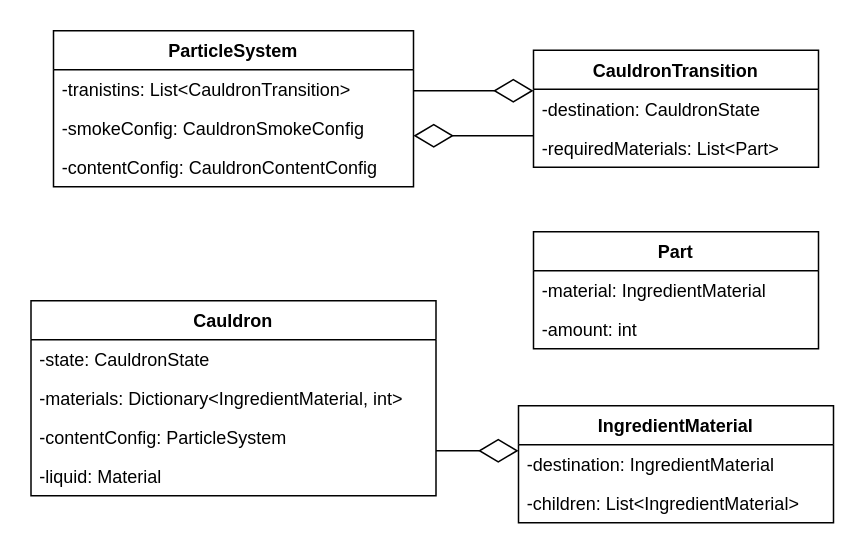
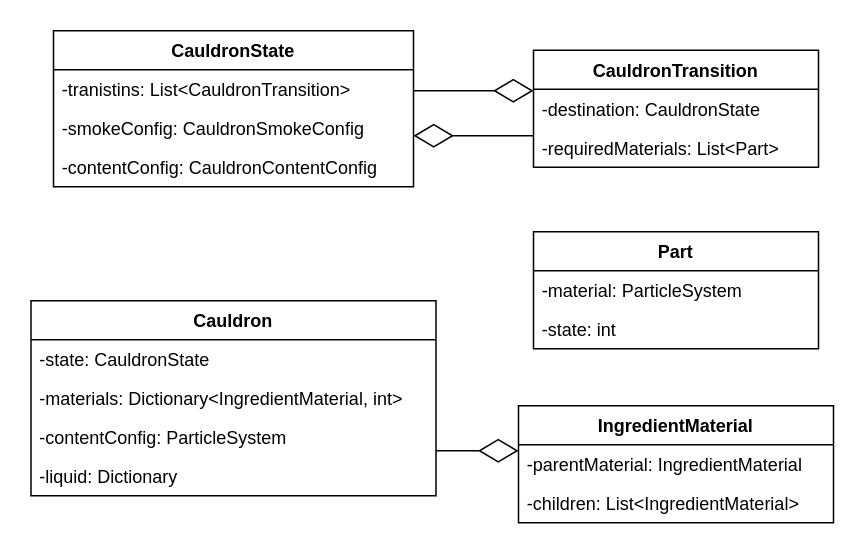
- <mxCell id="7" value="ParticleSystem" style="swimlane;fontStyle=1;childLayout=stackLayout;horizontal=1;startSize=26;horizontalStack=0;resizeParent=1;resizeParentMax=0;resizeLast=0;collapsible=1;marginBottom=0;" vertex="1" parent="1"><mxGeometry x="35" y="20" width="240" height="104" as="geometry" /></mxCell>
+ <mxCell id="7" value="CauldronState" style="swimlane;fontStyle=1;childLayout=stackLayout;horizontal=1;startSize=26;horizontalStack=0;resizeParent=1;resizeParentMax=0;resizeLast=0;collapsible=1;marginBottom=0;" vertex="1" parent="1"><mxGeometry x="35" y="20" width="240" height="104" as="geometry" /></mxCell>
- <mxCell id="19" value="-material: IngredientMaterial" style="text;strokeColor=none;fillColor=none;align=left;verticalAlign=top;spacingLeft=4;spacingRight=4;overflow=hidden;rotatable=0;points=[[0,0.5],[1,0.5]];portConstraint=eastwest;" vertex="1" parent="18"><mxGeometry y="26" width="190" height="26" as="geometry" /></mxCell>
+ <mxCell id="19" value="-material: ParticleSystem" style="text;strokeColor=none;fillColor=none;align=left;verticalAlign=top;spacingLeft=4;spacingRight=4;overflow=hidden;rotatable=0;points=[[0,0.5],[1,0.5]];portConstraint=eastwest;" vertex="1" parent="18"><mxGeometry y="26" width="190" height="26" as="geometry" /></mxCell>
- <mxCell id="20" value="-amount: int" style="text;strokeColor=none;fillColor=none;align=left;verticalAlign=top;spacingLeft=4;spacingRight=4;overflow=hidden;rotatable=0;points=[[0,0.5],[1,0.5]];portConstraint=eastwest;" vertex="1" parent="18"><mxGeometry y="52" width="190" height="26" as="geometry" /></mxCell>
+ <mxCell id="20" value="-state: int" style="text;strokeColor=none;fillColor=none;align=left;verticalAlign=top;spacingLeft=4;spacingRight=4;overflow=hidden;rotatable=0;points=[[0,0.5],[1,0.5]];portConstraint=eastwest;" vertex="1" parent="18"><mxGeometry y="52" width="190" height="26" as="geometry" /></mxCell>
- <mxCell id="15" value="-destination: IngredientMaterial" style="text;strokeColor=none;fillColor=none;align=left;verticalAlign=top;spacingLeft=4;spacingRight=4;overflow=hidden;rotatable=0;points=[[0,0.5],[1,0.5]];portConstraint=eastwest;" vertex="1" parent="14"><mxGeometry y="26" width="210" height="26" as="geometry" /></mxCell>
+ <mxCell id="15" value="-parentMaterial: IngredientMaterial" style="text;strokeColor=none;fillColor=none;align=left;verticalAlign=top;spacingLeft=4;spacingRight=4;overflow=hidden;rotatable=0;points=[[0,0.5],[1,0.5]];portConstraint=eastwest;" vertex="1" parent="14"><mxGeometry y="26" width="210" height="26" as="geometry" /></mxCell>
- <mxCell id="6" value="-liquid: Material" style="text;strokeColor=none;fillColor=none;align=left;verticalAlign=top;spacingLeft=4;spacingRight=4;overflow=hidden;rotatable=0;points=[[0,0.5],[1,0.5]];portConstraint=eastwest;" vertex="1" parent="2"><mxGeometry y="104" width="270" height="26" as="geometry" /></mxCell>
+ <mxCell id="6" value="-liquid: Dictionary" style="text;strokeColor=none;fillColor=none;align=left;verticalAlign=top;spacingLeft=4;spacingRight=4;overflow=hidden;rotatable=0;points=[[0,0.5],[1,0.5]];portConstraint=eastwest;" vertex="1" parent="2"><mxGeometry y="104" width="270" height="26" as="geometry" /></mxCell>
